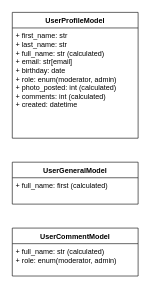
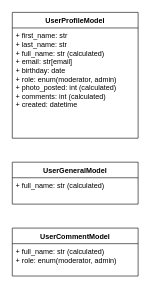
- <mxCell id="5" value="+ full_name: first (calculated)&lt;br&gt;" style="text;strokeColor=none;fillColor=none;align=left;verticalAlign=top;spacingLeft=4;spacingRight=4;overflow=hidden;rotatable=0;points=[[0,0.5],[1,0.5]];portConstraint=eastwest;whiteSpace=wrap;html=1;" vertex="1" parent="4"><mxGeometry y="26" width="210" height="44" as="geometry" /></mxCell>
+ <mxCell id="5" value="+ full_name: str (calculated)&lt;br&gt;" style="text;strokeColor=none;fillColor=none;align=left;verticalAlign=top;spacingLeft=4;spacingRight=4;overflow=hidden;rotatable=0;points=[[0,0.5],[1,0.5]];portConstraint=eastwest;whiteSpace=wrap;html=1;" vertex="1" parent="4"><mxGeometry y="26" width="210" height="44" as="geometry" /></mxCell>
